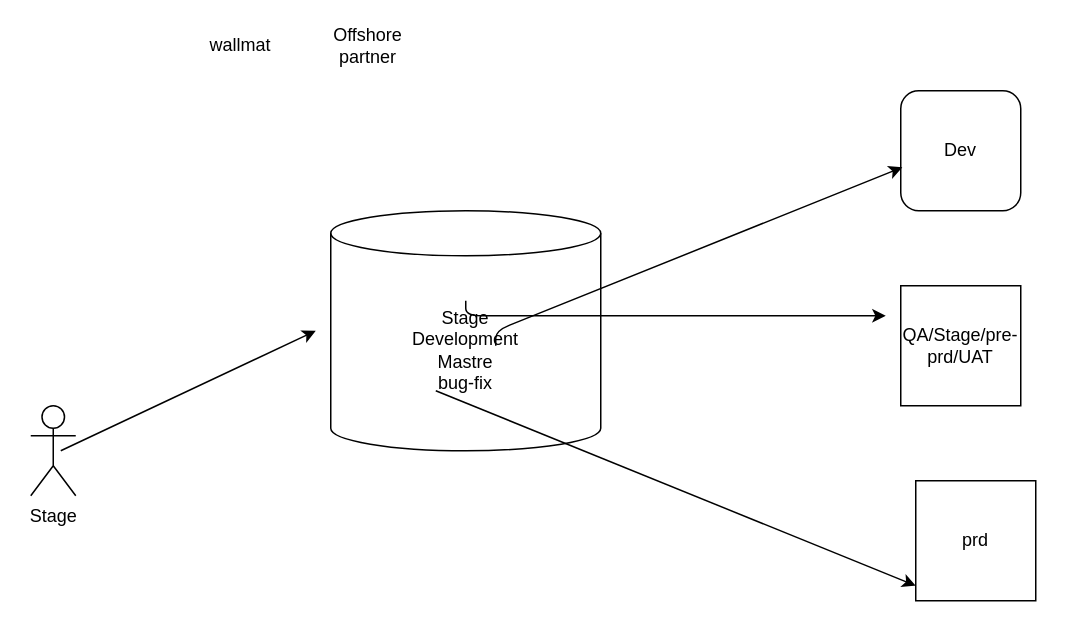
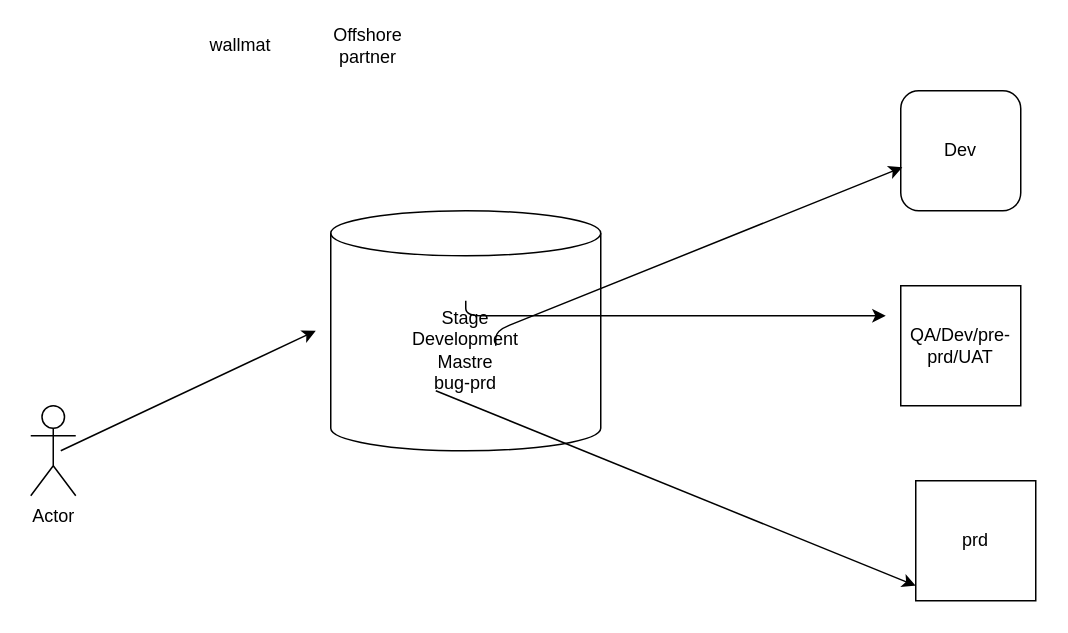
- <mxCell id="3" value="QA/Stage/pre-prd/UAT" style="whiteSpace=wrap;html=1;aspect=fixed;" parent="1" vertex="1"><mxGeometry x="600" y="190" width="80" height="80" as="geometry" /></mxCell>
+ <mxCell id="3" value="QA/Dev/pre-prd/UAT" style="whiteSpace=wrap;html=1;aspect=fixed;" parent="1" vertex="1"><mxGeometry x="600" y="190" width="80" height="80" as="geometry" /></mxCell>
- <mxCell id="7" value="Stage&lt;br&gt;Development&lt;br&gt;Mastre&lt;br&gt;bug-fix" style="shape=cylinder3;whiteSpace=wrap;html=1;boundedLbl=1;backgroundOutline=1;size=15;" parent="1" vertex="1"><mxGeometry x="220" y="140" width="180" height="160" as="geometry" /></mxCell>
+ <mxCell id="7" value="Stage&lt;br&gt;Development&lt;br&gt;Mastre&lt;br&gt;bug-prd" style="shape=cylinder3;whiteSpace=wrap;html=1;boundedLbl=1;backgroundOutline=1;size=15;" parent="1" vertex="1"><mxGeometry x="220" y="140" width="180" height="160" as="geometry" /></mxCell>
- <mxCell id="8" value="Stage" style="shape=umlActor;verticalLabelPosition=bottom;verticalAlign=top;html=1;outlineConnect=0;" parent="1" vertex="1"><mxGeometry x="20" y="270" width="30" height="60" as="geometry" /></mxCell>
+ <mxCell id="8" value="Actor" style="shape=umlActor;verticalLabelPosition=bottom;verticalAlign=top;html=1;outlineConnect=0;" parent="1" vertex="1"><mxGeometry x="20" y="270" width="30" height="60" as="geometry" /></mxCell>
